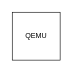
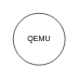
- <mxCell id="2" value="QEMU" style="rounded=0;whiteSpace=wrap;html=1;" parent="1" vertex="1"><mxGeometry x="20" y="20" width="80" height="80" as="geometry" /></mxCell>
+ <mxCell id="2" value="QEMU" style="ellipse;whiteSpace=wrap;html=1;" parent="1" vertex="1"><mxGeometry x="20" y="20" width="80" height="80" as="geometry" /></mxCell>
